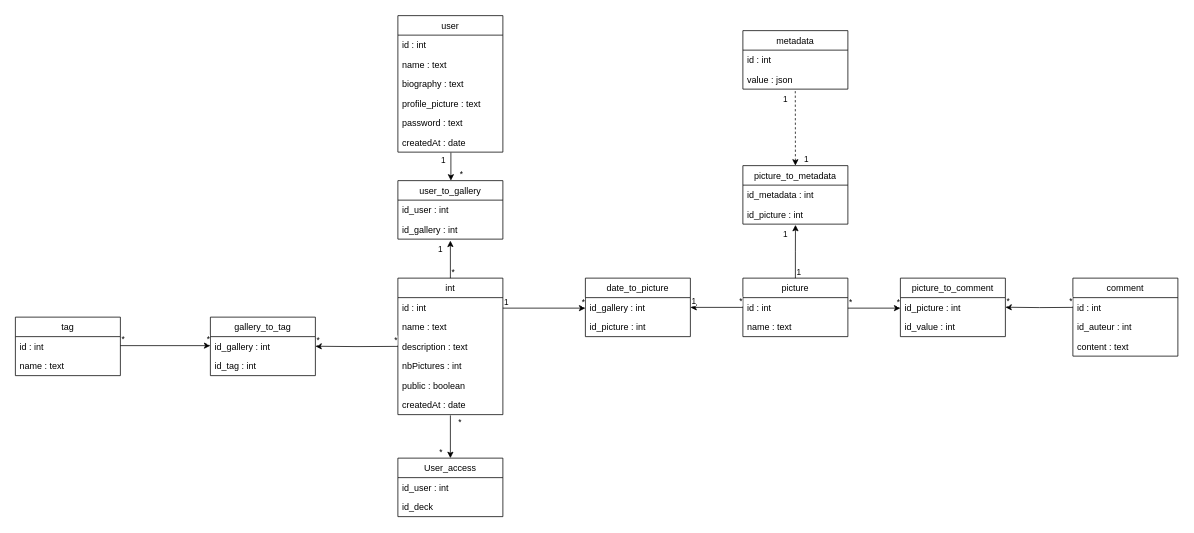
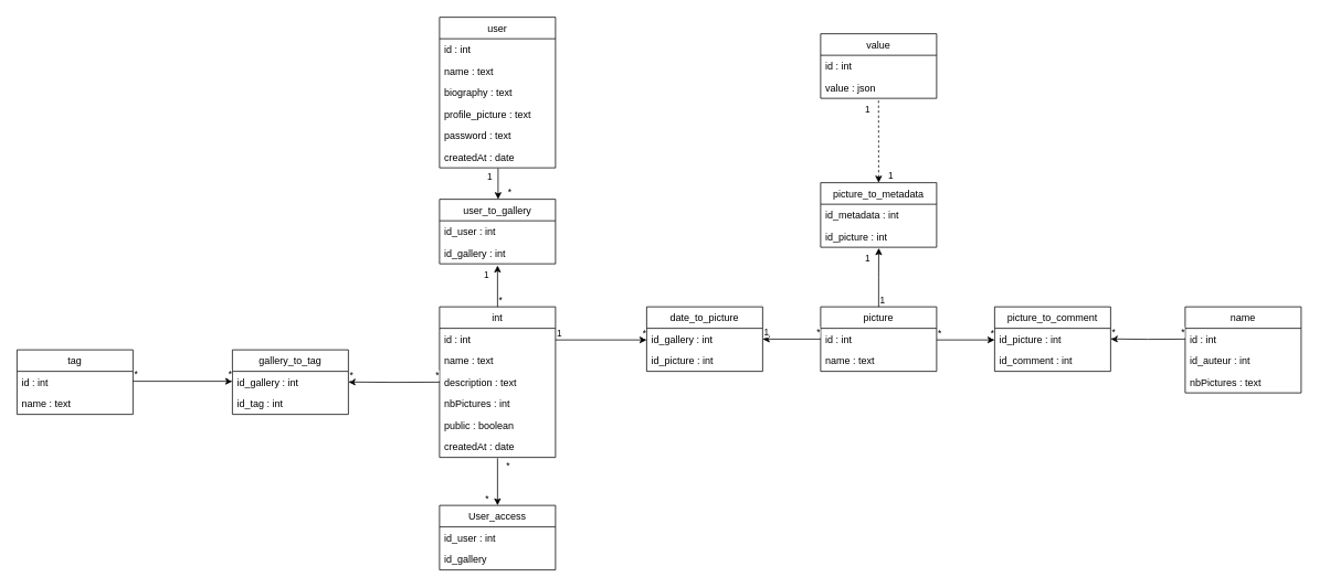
- <mxCell id="35" value="metadata" style="swimlane;fontStyle=0;childLayout=stackLayout;horizontal=1;startSize=26;fillColor=none;horizontalStack=0;resizeParent=1;resizeParentMax=0;resizeLast=0;collapsible=1;marginBottom=0;" parent="1" vertex="1"><mxGeometry x="990" y="40" width="140" height="78" as="geometry" /></mxCell>
+ <mxCell id="35" value="value" style="swimlane;fontStyle=0;childLayout=stackLayout;horizontal=1;startSize=26;fillColor=none;horizontalStack=0;resizeParent=1;resizeParentMax=0;resizeLast=0;collapsible=1;marginBottom=0;" parent="1" vertex="1"><mxGeometry x="990" y="40" width="140" height="78" as="geometry" /></mxCell>
- <mxCell id="28" value="comment" style="swimlane;fontStyle=0;childLayout=stackLayout;horizontal=1;startSize=26;fillColor=none;horizontalStack=0;resizeParent=1;resizeParentMax=0;resizeLast=0;collapsible=1;marginBottom=0;" parent="1" vertex="1"><mxGeometry x="1430" y="370" width="140" height="104" as="geometry" /></mxCell>
+ <mxCell id="28" value="name" style="swimlane;fontStyle=0;childLayout=stackLayout;horizontal=1;startSize=26;fillColor=none;horizontalStack=0;resizeParent=1;resizeParentMax=0;resizeLast=0;collapsible=1;marginBottom=0;" parent="1" vertex="1"><mxGeometry x="1430" y="370" width="140" height="104" as="geometry" /></mxCell>
- <mxCell id="27" value="id_value : int" style="text;strokeColor=none;fillColor=none;align=left;verticalAlign=top;spacingLeft=4;spacingRight=4;overflow=hidden;rotatable=0;points=[[0,0.5],[1,0.5]];portConstraint=eastwest;" parent="25" vertex="1"><mxGeometry y="52" width="140" height="26" as="geometry" /></mxCell>
+ <mxCell id="27" value="id_comment : int" style="text;strokeColor=none;fillColor=none;align=left;verticalAlign=top;spacingLeft=4;spacingRight=4;overflow=hidden;rotatable=0;points=[[0,0.5],[1,0.5]];portConstraint=eastwest;" parent="25" vertex="1"><mxGeometry y="52" width="140" height="26" as="geometry" /></mxCell>
- <mxCell id="31" value="content : text" style="text;strokeColor=none;fillColor=none;align=left;verticalAlign=top;spacingLeft=4;spacingRight=4;overflow=hidden;rotatable=0;points=[[0,0.5],[1,0.5]];portConstraint=eastwest;" parent="28" vertex="1"><mxGeometry y="78" width="140" height="26" as="geometry" /></mxCell>
+ <mxCell id="31" value="nbPictures : text" style="text;strokeColor=none;fillColor=none;align=left;verticalAlign=top;spacingLeft=4;spacingRight=4;overflow=hidden;rotatable=0;points=[[0,0.5],[1,0.5]];portConstraint=eastwest;" parent="28" vertex="1"><mxGeometry y="78" width="140" height="26" as="geometry" /></mxCell>
- <mxCell id="76" value="id_deck" style="text;strokeColor=none;fillColor=none;align=left;verticalAlign=top;spacingLeft=4;spacingRight=4;overflow=hidden;rotatable=0;points=[[0,0.5],[1,0.5]];portConstraint=eastwest;" vertex="1" parent="74"><mxGeometry y="52" width="140" height="26" as="geometry" /></mxCell>
+ <mxCell id="76" value="id_gallery" style="text;strokeColor=none;fillColor=none;align=left;verticalAlign=top;spacingLeft=4;spacingRight=4;overflow=hidden;rotatable=0;points=[[0,0.5],[1,0.5]];portConstraint=eastwest;" vertex="1" parent="74"><mxGeometry y="52" width="140" height="26" as="geometry" /></mxCell>
